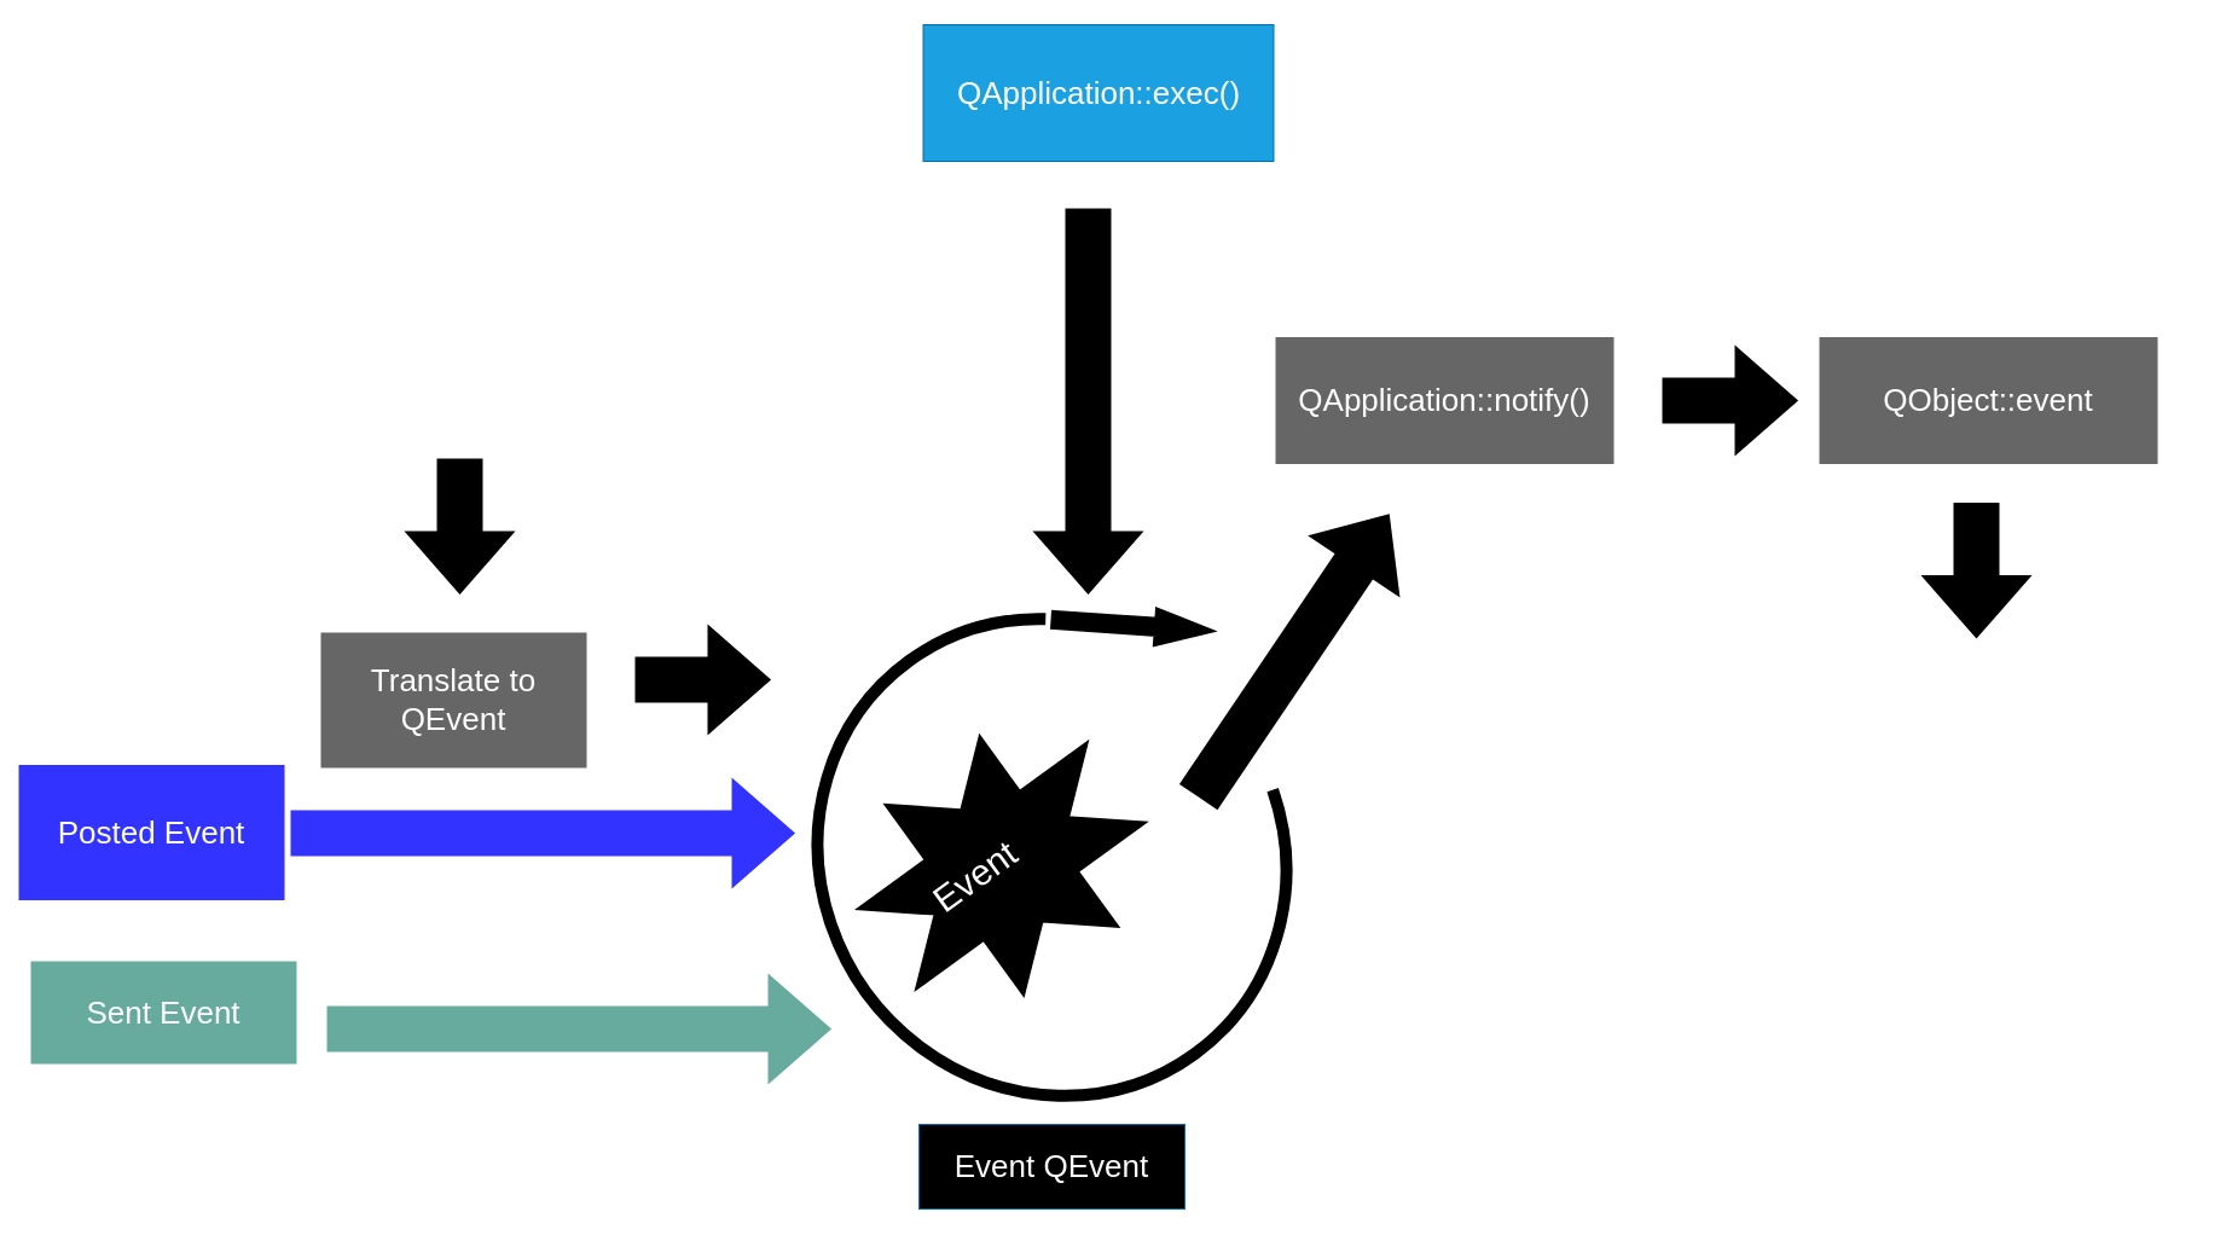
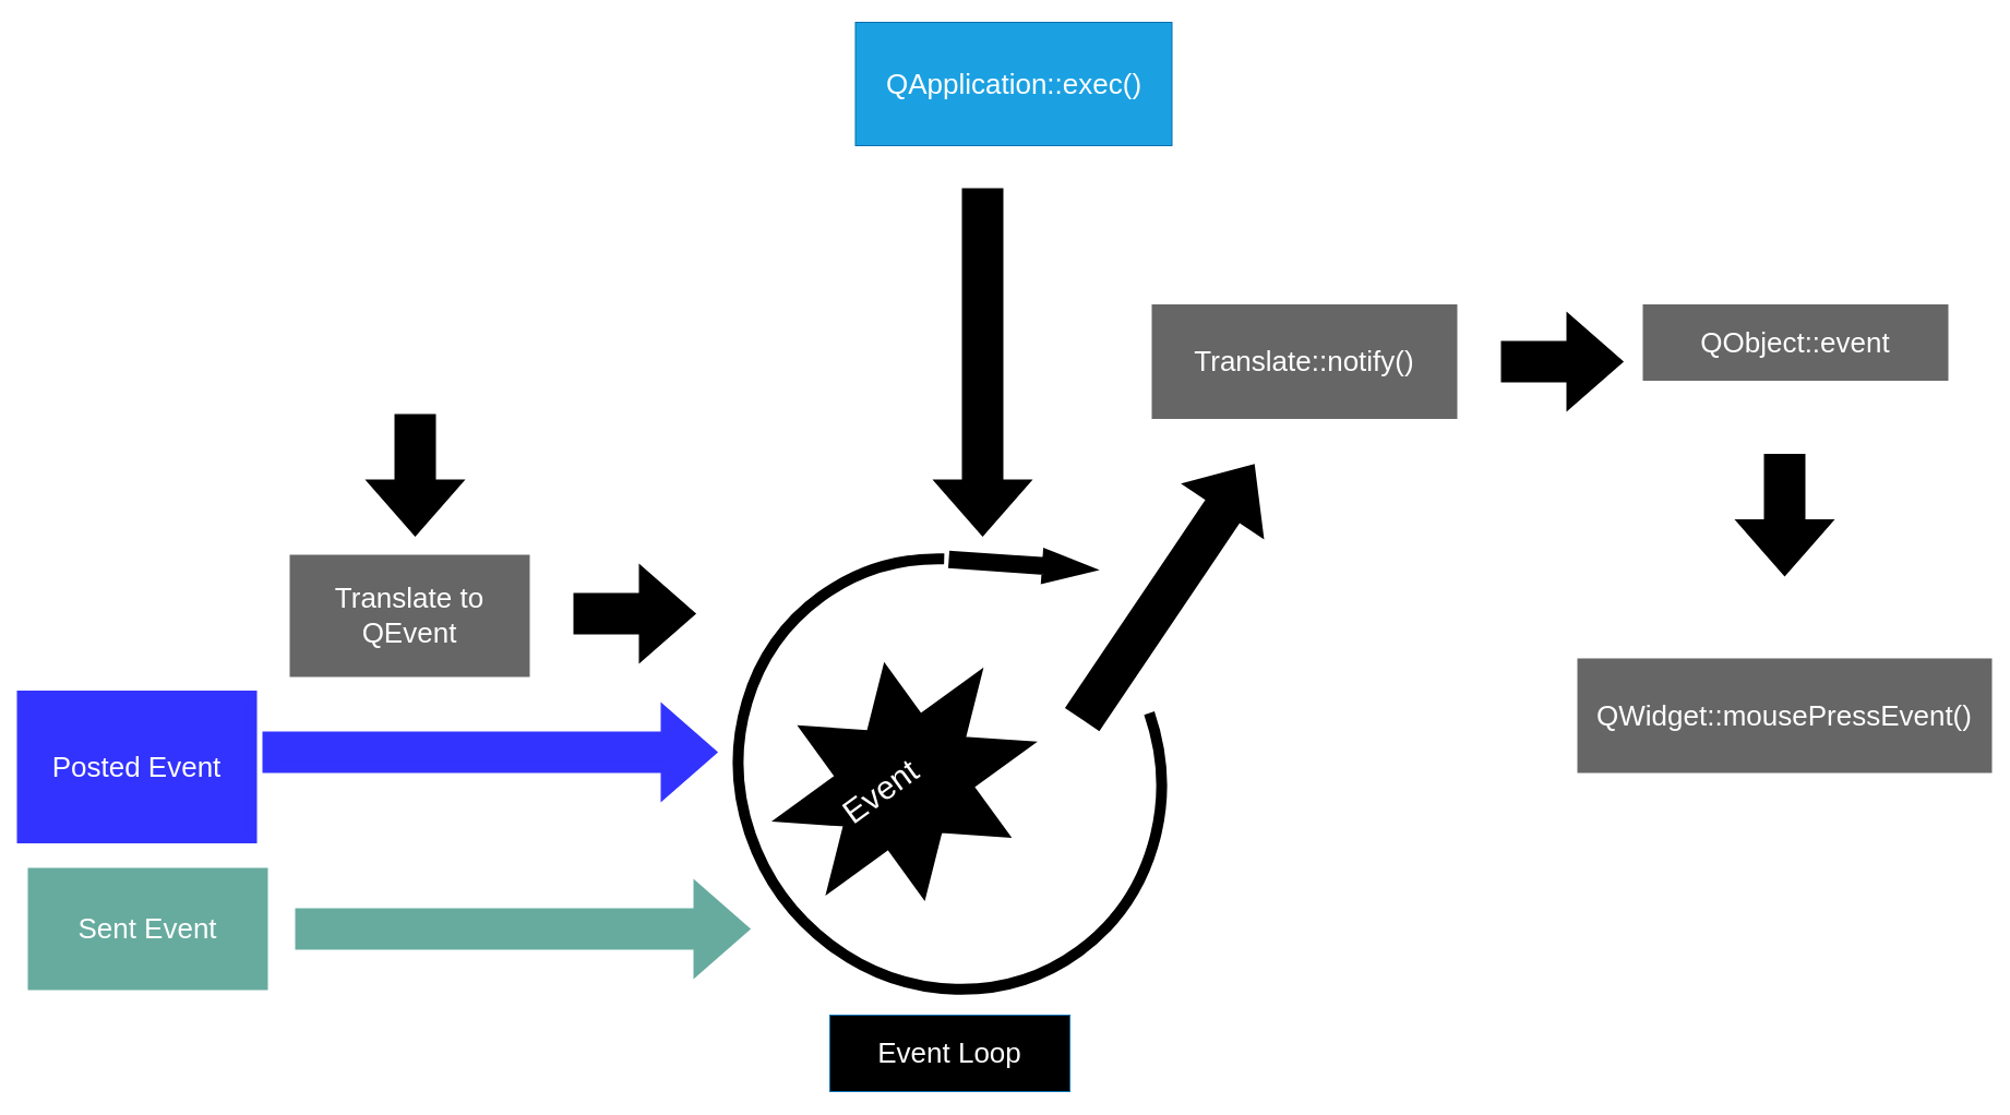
- <mxCell id="2" value="&lt;font style=&quot;font-size: 26px&quot;&gt;QApplication::exec()&lt;/font&gt;" style="rounded=0;whiteSpace=wrap;html=1;fillColor=#1ba1e2;strokeColor=#006EAF;fontColor=#ffffff;" parent="1" vertex="1"><mxGeometry x="763.5" y="20" width="290" height="113" as="geometry" /></mxCell>
+ <mxCell id="2" value="&lt;font style=&quot;font-size: 26px&quot;&gt;QApplication::exec()&lt;/font&gt;" style="rounded=0;whiteSpace=wrap;html=1;fillColor=#1ba1e2;strokeColor=#006EAF;fontColor=#ffffff;" parent="1" vertex="1"><mxGeometry x="783.5" y="20" width="290" height="113" as="geometry" /></mxCell>
- <mxCell id="9" value="&lt;font style=&quot;font-size: 26px&quot; color=&quot;#ffffff&quot;&gt;QApplication::notify()&lt;/font&gt;" style="rounded=0;whiteSpace=wrap;html=1;strokeColor=#666666;strokeWidth=10;fillColor=#666666;" parent="1" vertex="1"><mxGeometry x="1060" y="283.5" width="270" height="95" as="geometry" /></mxCell>
+ <mxCell id="9" value="&lt;font style=&quot;font-size: 26px&quot; color=&quot;#ffffff&quot;&gt;Translate::notify()&lt;/font&gt;" style="rounded=0;whiteSpace=wrap;html=1;strokeColor=#666666;strokeWidth=10;fillColor=#666666;" parent="1" vertex="1"><mxGeometry x="1060" y="283.5" width="270" height="95" as="geometry" /></mxCell>
- <mxCell id="10" value="&lt;font style=&quot;font-size: 26px&quot; color=&quot;#ffffff&quot;&gt;QObject::event&lt;/font&gt;" style="rounded=0;whiteSpace=wrap;html=1;strokeColor=#666666;strokeWidth=10;fillColor=#666666;" parent="1" vertex="1"><mxGeometry x="1510" y="283.5" width="270" height="95" as="geometry" /></mxCell>
+ <mxCell id="10" value="&lt;font style=&quot;font-size: 26px&quot; color=&quot;#ffffff&quot;&gt;QObject::event&lt;/font&gt;" style="rounded=0;whiteSpace=wrap;html=1;strokeColor=#666666;strokeWidth=10;fillColor=#666666;" parent="1" vertex="1"><mxGeometry x="1510" y="283.5" width="270" height="60" as="geometry" /></mxCell>
- <mxCell id="16" value="&lt;font color=&quot;#ffffff&quot; style=&quot;font-size: 26px&quot;&gt;Translate to QEvent&lt;/font&gt;" style="rounded=0;whiteSpace=wrap;html=1;strokeColor=#666666;strokeWidth=10;fillColor=#666666;" vertex="1" parent="1"><mxGeometry x="270" y="528" width="210" height="102" as="geometry" /></mxCell>
+ <mxCell id="16" value="&lt;font color=&quot;#ffffff&quot; style=&quot;font-size: 26px&quot;&gt;Translate to QEvent&lt;/font&gt;" style="rounded=0;whiteSpace=wrap;html=1;strokeColor=#666666;strokeWidth=10;fillColor=#666666;" vertex="1" parent="1"><mxGeometry x="270" y="513" width="210" height="102" as="geometry" /></mxCell>
+ <mxCell id="11" value="&lt;font style=&quot;font-size: 26px&quot; color=&quot;#ffffff&quot;&gt;QWidget::mousePressEvent()&lt;/font&gt;" style="rounded=0;whiteSpace=wrap;html=1;strokeColor=#666666;strokeWidth=10;fillColor=#666666;" parent="1" vertex="1"><mxGeometry x="1450" y="608" width="370" height="95" as="geometry" /></mxCell>
- <mxCell id="19" value="&lt;font color=&quot;#ffffff&quot; style=&quot;font-size: 26px&quot;&gt;Posted Event&lt;/font&gt;" style="rounded=0;whiteSpace=wrap;html=1;strokeColor=#3333FF;strokeWidth=10;fillColor=#3333FF;fontColor=#ffffff;" vertex="1" parent="1"><mxGeometry x="20" y="637.5" width="210" height="102" as="geometry" /></mxCell>
+ <mxCell id="19" value="&lt;font color=&quot;#ffffff&quot; style=&quot;font-size: 26px&quot;&gt;Posted Event&lt;/font&gt;" style="rounded=0;whiteSpace=wrap;html=1;strokeColor=#3333FF;strokeWidth=10;fillColor=#3333FF;fontColor=#ffffff;" vertex="1" parent="1"><mxGeometry x="20" y="637.5" width="210" height="130" as="geometry" /></mxCell>
- <mxCell id="21" value="&lt;font color=&quot;#ffffff&quot; style=&quot;font-size: 26px&quot;&gt;Sent Event&lt;/font&gt;" style="rounded=0;whiteSpace=wrap;html=1;strokeColor=#67AB9F;strokeWidth=10;fillColor=#67AB9F;fontColor=#ffffff;" vertex="1" parent="1"><mxGeometry x="30" y="800" width="210" height="75" as="geometry" /></mxCell>
+ <mxCell id="21" value="&lt;font color=&quot;#ffffff&quot; style=&quot;font-size: 26px&quot;&gt;Sent Event&lt;/font&gt;" style="rounded=0;whiteSpace=wrap;html=1;strokeColor=#67AB9F;strokeWidth=10;fillColor=#67AB9F;fontColor=#ffffff;" vertex="1" parent="1"><mxGeometry x="30" y="800" width="210" height="102" as="geometry" /></mxCell>
- <mxCell id="8" value="&lt;font style=&quot;font-size: 26px&quot;&gt;Event QEvent&lt;/font&gt;" style="rounded=0;whiteSpace=wrap;html=1;fillColor=#000000;strokeColor=#006EAF;fontColor=#ffffff;" parent="1" vertex="1"><mxGeometry x="760" y="930" width="220" height="70" as="geometry" /></mxCell>
+ <mxCell id="8" value="&lt;font style=&quot;font-size: 26px&quot;&gt;Event Loop&lt;/font&gt;" style="rounded=0;whiteSpace=wrap;html=1;fillColor=#000000;strokeColor=#006EAF;fontColor=#ffffff;" parent="1" vertex="1"><mxGeometry x="760" y="930" width="220" height="70" as="geometry" /></mxCell>
